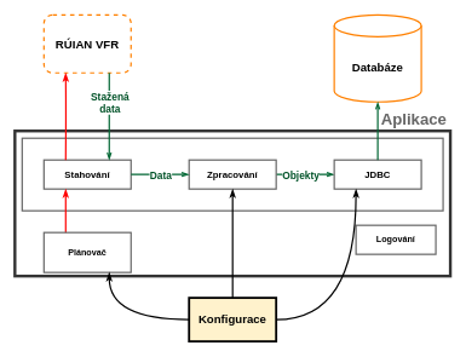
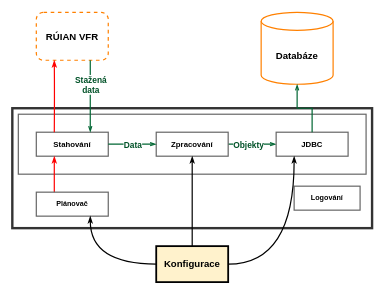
- <mxCell id="10" value="Databáze" style="shape=cylinder3;whiteSpace=wrap;html=1;boundedLbl=1;backgroundOutline=1;size=15;rounded=1;strokeColor=#FF8000;strokeWidth=2;align=center;verticalAlign=middle;fontFamily=Helvetica;fontSize=16;fontColor=default;fillColor=default;gradientColor=none;fontStyle=1;" parent="1" vertex="1"><mxGeometry x="460" y="20" width="120" height="120" as="geometry" /></mxCell>
+ <mxCell id="10" value="Databáze" style="shape=cylinder3;whiteSpace=wrap;html=1;boundedLbl=1;backgroundOutline=1;size=15;rounded=1;strokeColor=#FF8000;strokeWidth=2;align=center;verticalAlign=middle;fontFamily=Helvetica;fontSize=16;fontColor=default;fillColor=default;gradientColor=none;fontStyle=1;" parent="1" vertex="1"><mxGeometry x="435" y="20" width="120" height="120" as="geometry" /></mxCell>
- <mxCell id="25" value="&lt;font style=&quot;&quot; size=&quot;1&quot;&gt;&lt;b style=&quot;font-size: 22px;&quot;&gt;Aplikace&lt;/b&gt;&lt;/font&gt;" style="text;html=1;align=center;verticalAlign=middle;whiteSpace=wrap;rounded=0;fontColor=#666666;" parent="1" vertex="1"><mxGeometry x="520" y="150" width="100" height="30" as="geometry" /></mxCell>
- <mxCell id="14" value="Plánovač" style="rounded=0;whiteSpace=wrap;html=1;fillColor=none;strokeColor=#666666;fontSize=12;labelBackgroundColor=default;fontColor=default;strokeWidth=2;align=center;verticalAlign=middle;fontFamily=Helvetica;fontStyle=1" parent="1" vertex="1"><mxGeometry x="60" y="320" width="120" height="55" as="geometry" /></mxCell>
+ <mxCell id="14" value="Plánovač" style="rounded=0;whiteSpace=wrap;html=1;fillColor=none;strokeColor=#666666;fontSize=12;labelBackgroundColor=default;fontColor=default;strokeWidth=2;align=center;verticalAlign=middle;fontFamily=Helvetica;fontStyle=1" parent="1" vertex="1"><mxGeometry x="60" y="320" width="120" height="40" as="geometry" /></mxCell>
